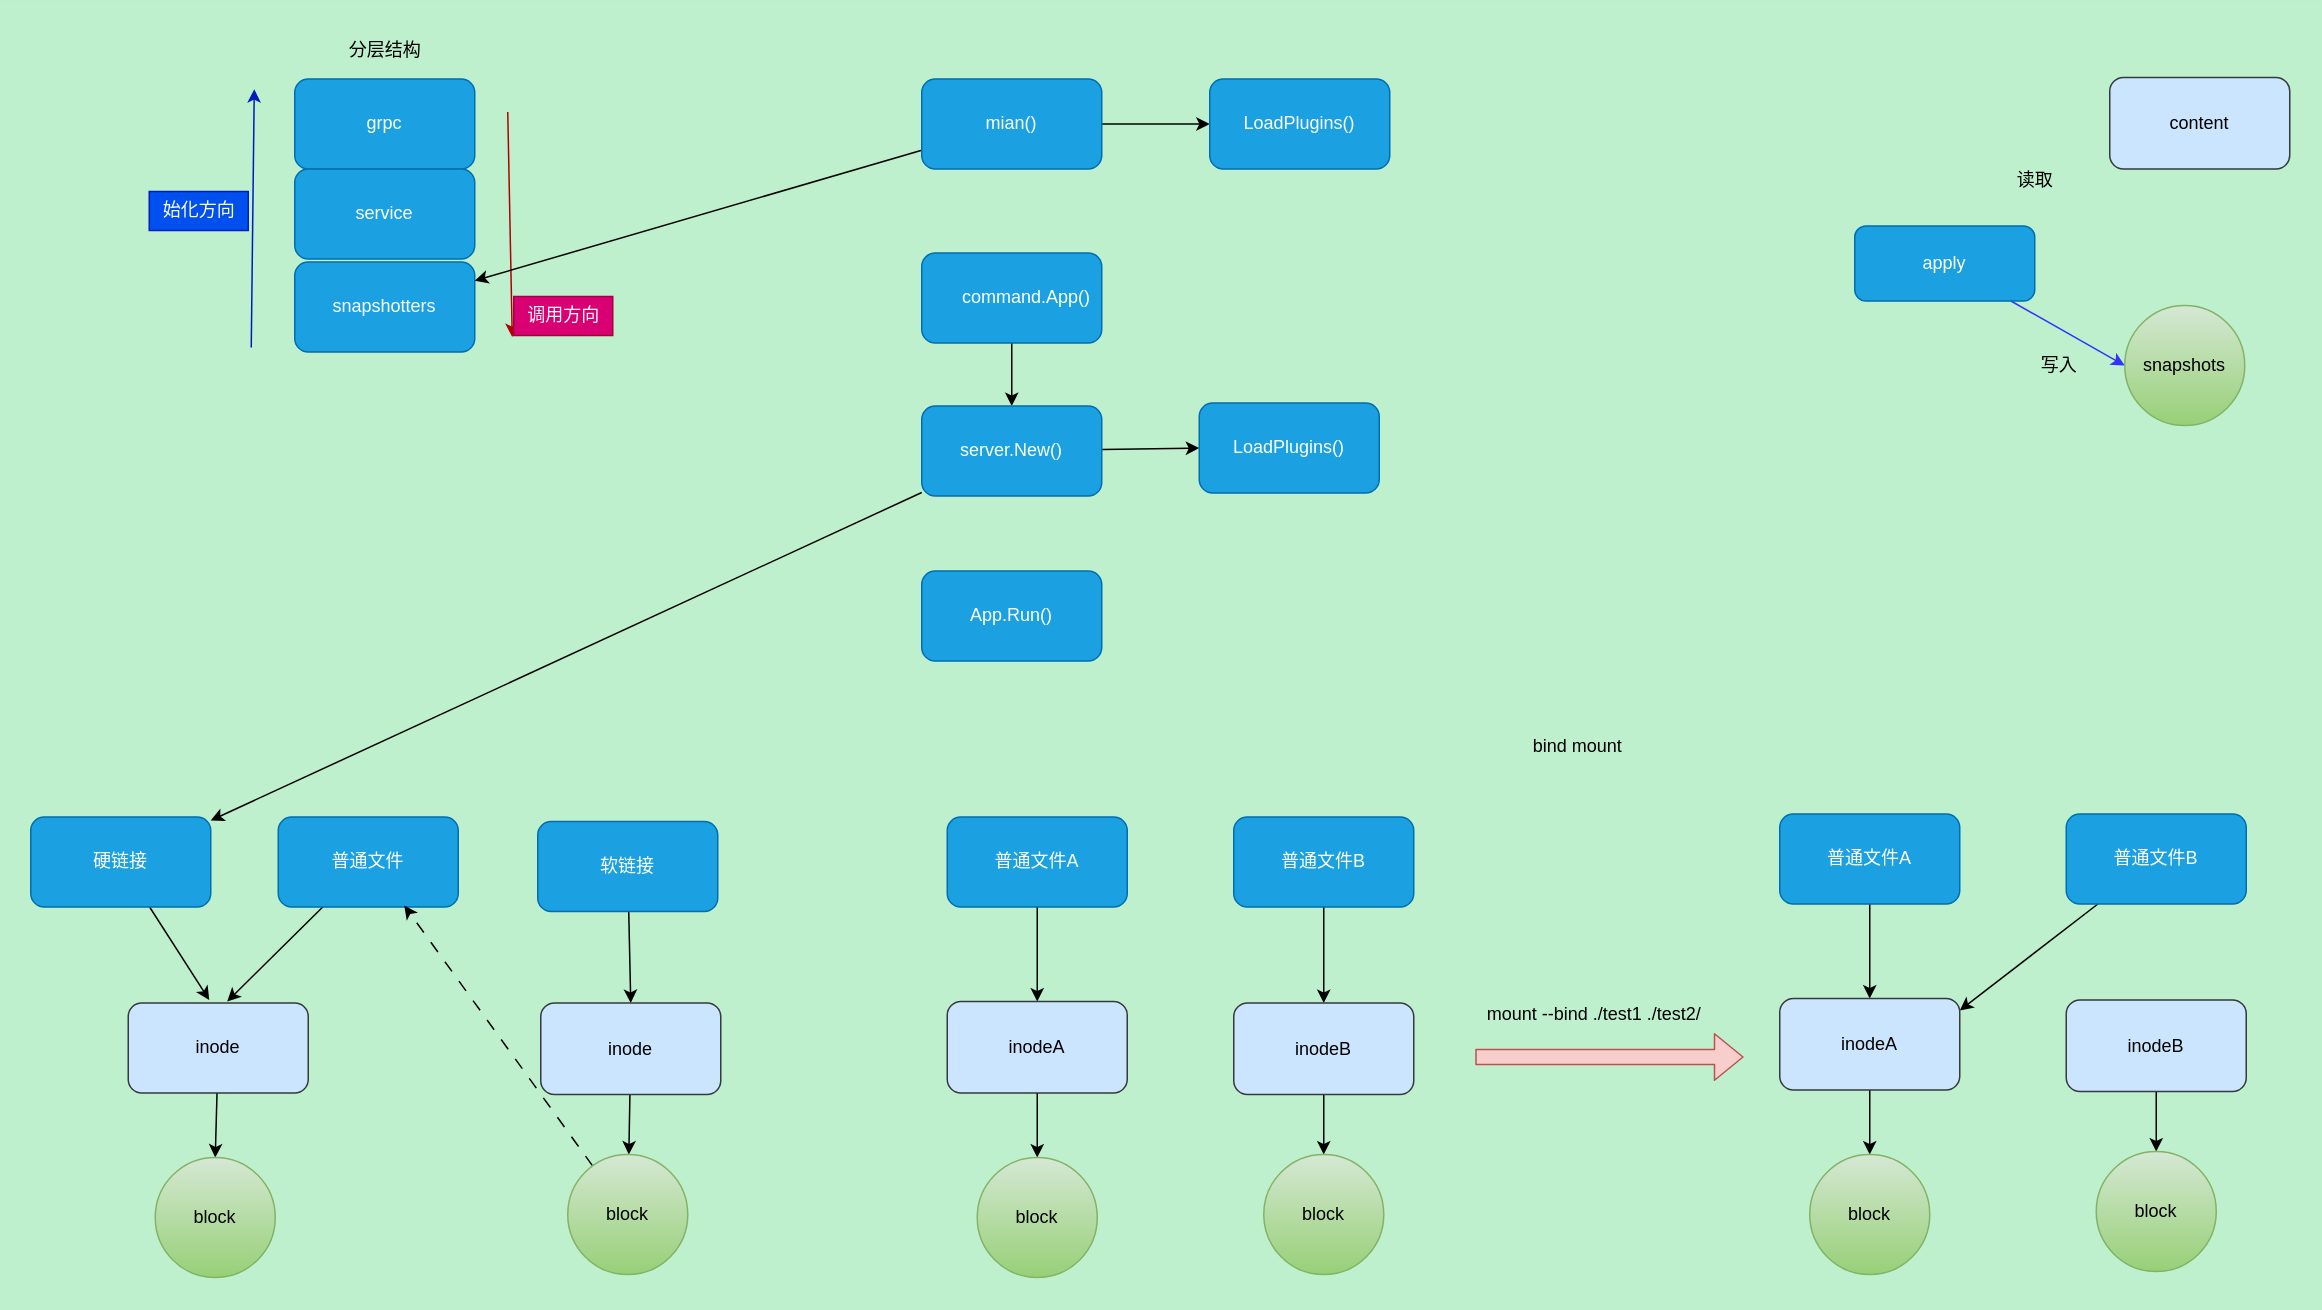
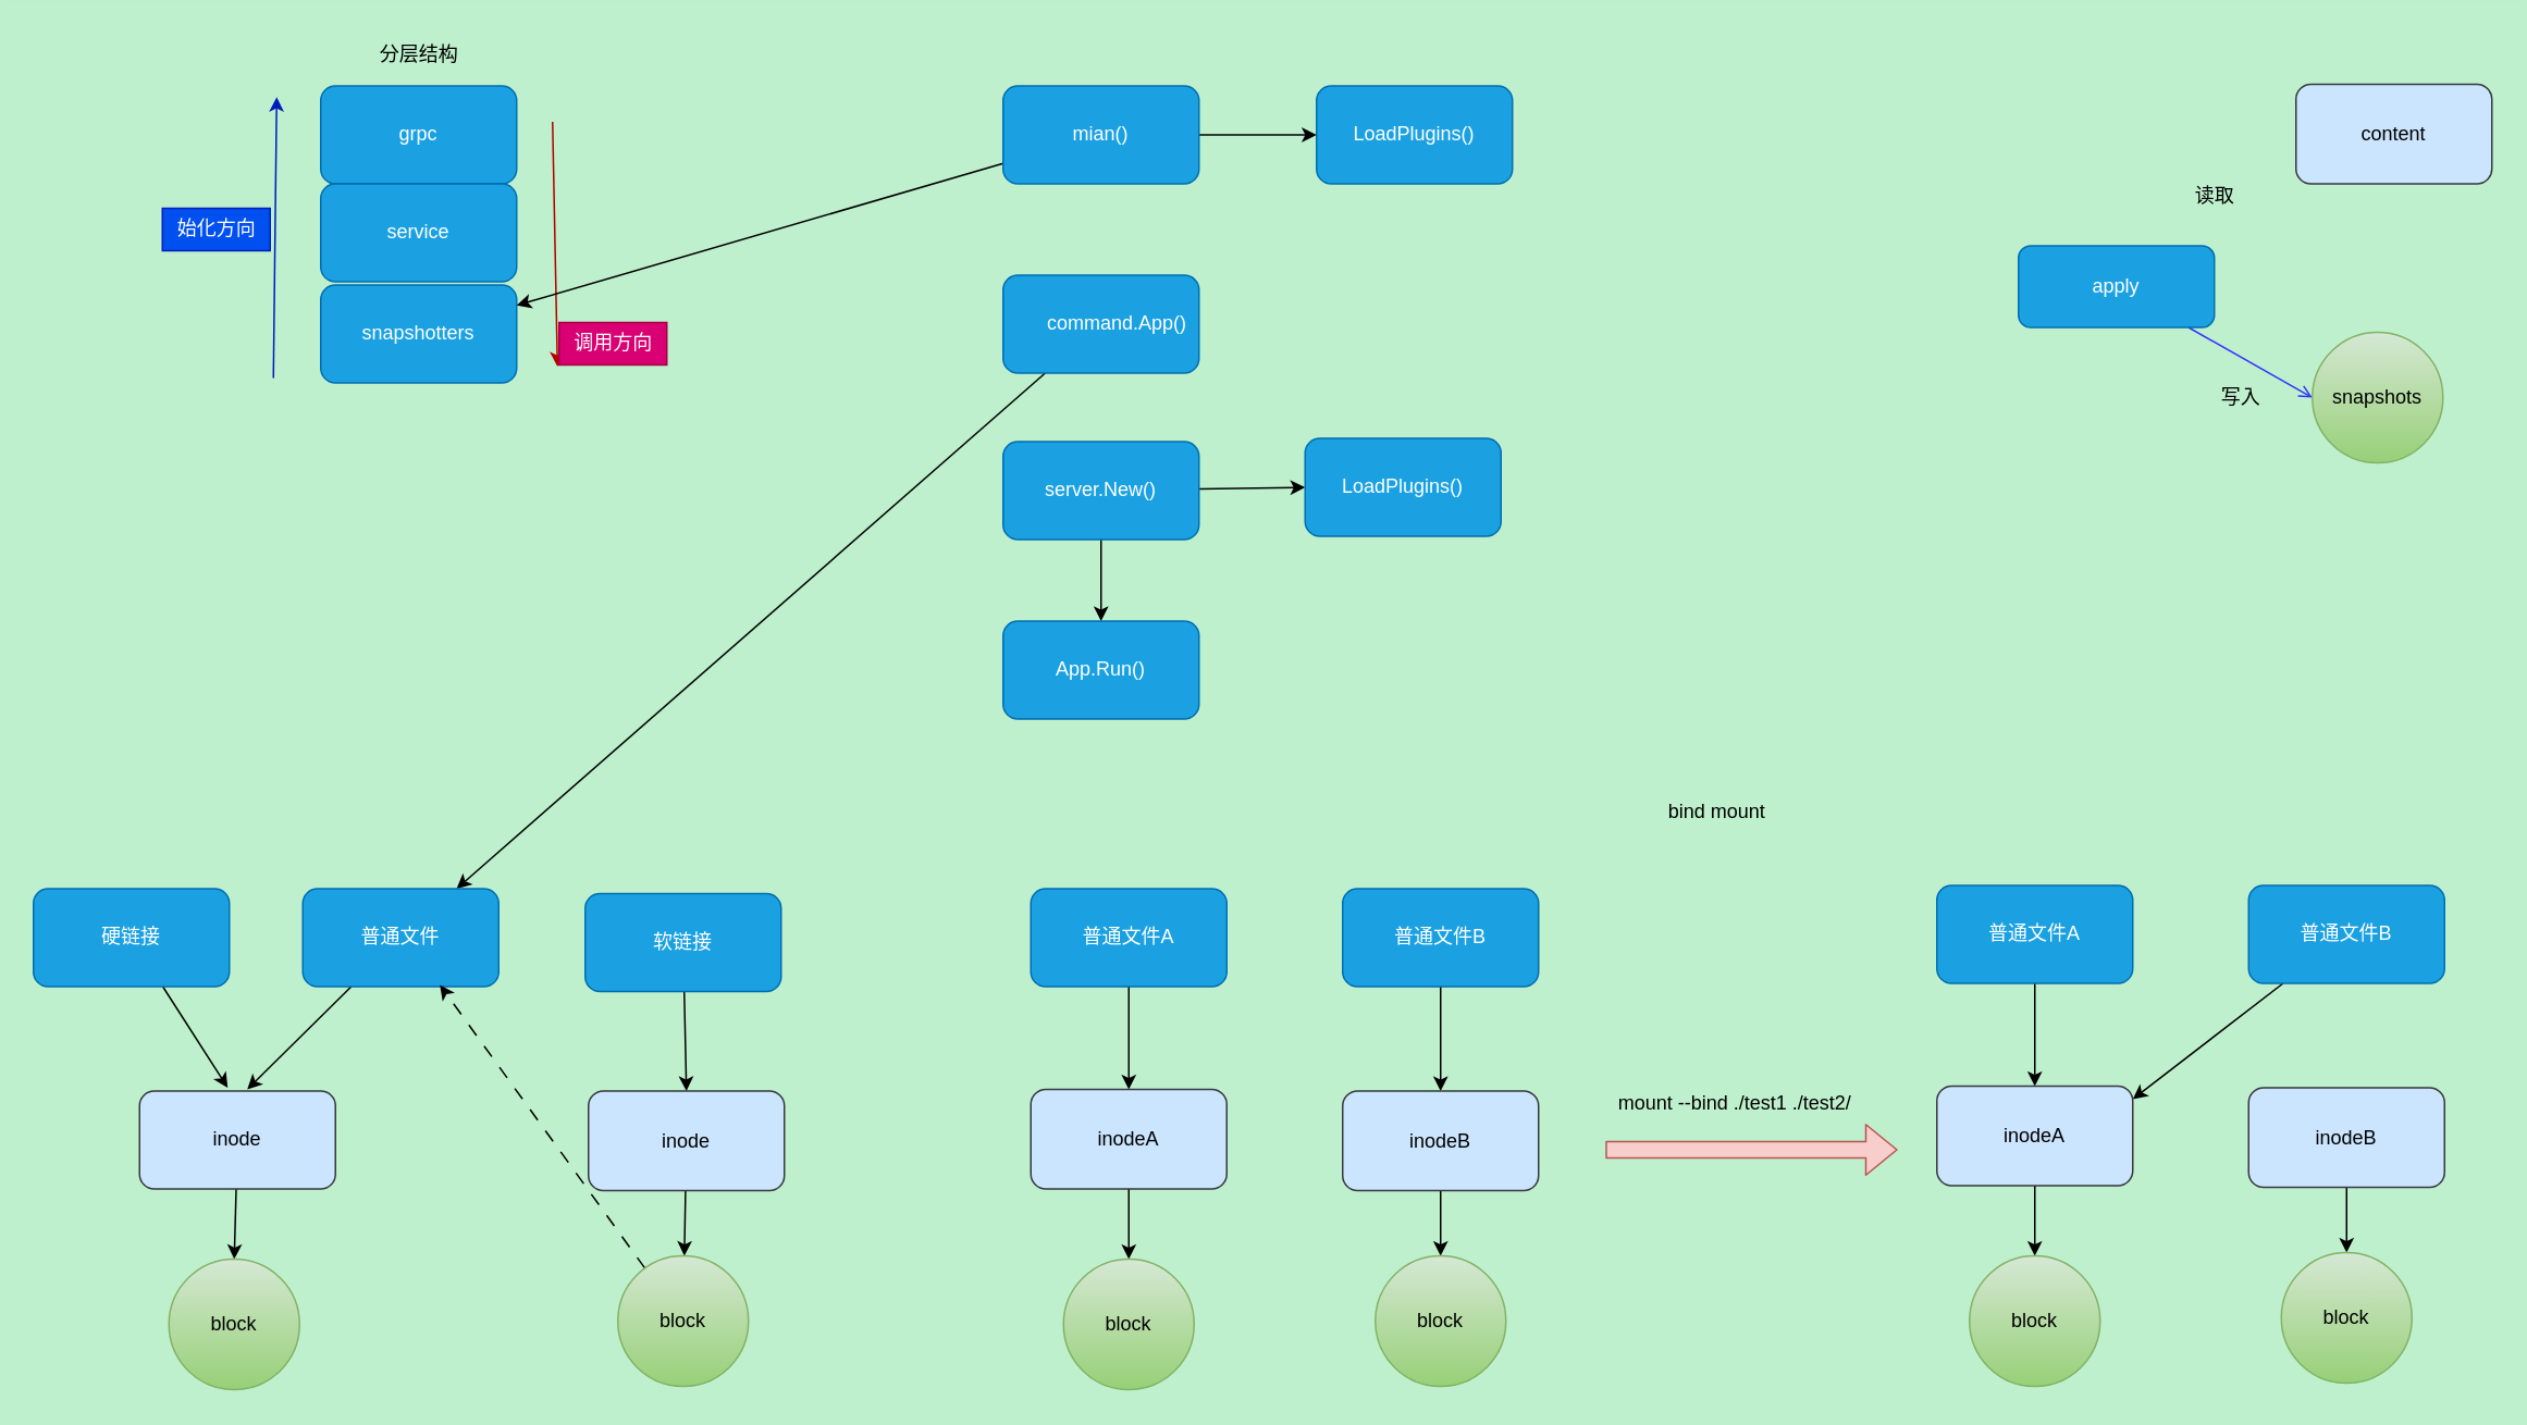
- <mxCell id="57" style="edgeStyle=none;html=1;entryX=0;entryY=0.5;entryDx=0;entryDy=0;strokeColor=#3333FF;" edge="1" parent="1" source="58" target="60"><mxGeometry relative="1" as="geometry" /></mxCell>
+ <mxCell id="57" style="edgeStyle=none;html=1;entryX=0;entryY=0.5;entryDx=0;entryDy=0;strokeColor=#3333FF;endArrow=open;" edge="1" parent="1" source="58" target="60"><mxGeometry relative="1" as="geometry" /></mxCell>
- <mxCell id="10" style="edgeStyle=none;html=1;entryX=0.5;entryY=0;entryDx=0;entryDy=0;fontColor=#000000;strokeColor=#000000;" parent="1" source="11" target="14" edge="1"><mxGeometry relative="1" as="geometry" /></mxCell>
+ <mxCell id="10" style="edgeStyle=none;html=1;fontColor=#000000;strokeColor=#000000;" parent="1" source="11" target="24" edge="1"><mxGeometry relative="1" as="geometry" /></mxCell>
- <mxCell id="13" style="edgeStyle=none;html=1;strokeColor=#000000;fontColor=#000000;" parent="1" source="14" target="22" edge="1"><mxGeometry relative="1" as="geometry" /></mxCell>
+ <mxCell id="13" style="edgeStyle=none;html=1;entryX=0.5;entryY=0;entryDx=0;entryDy=0;strokeColor=#000000;fontColor=#000000;" parent="1" source="14" target="17" edge="1"><mxGeometry relative="1" as="geometry" /></mxCell>
